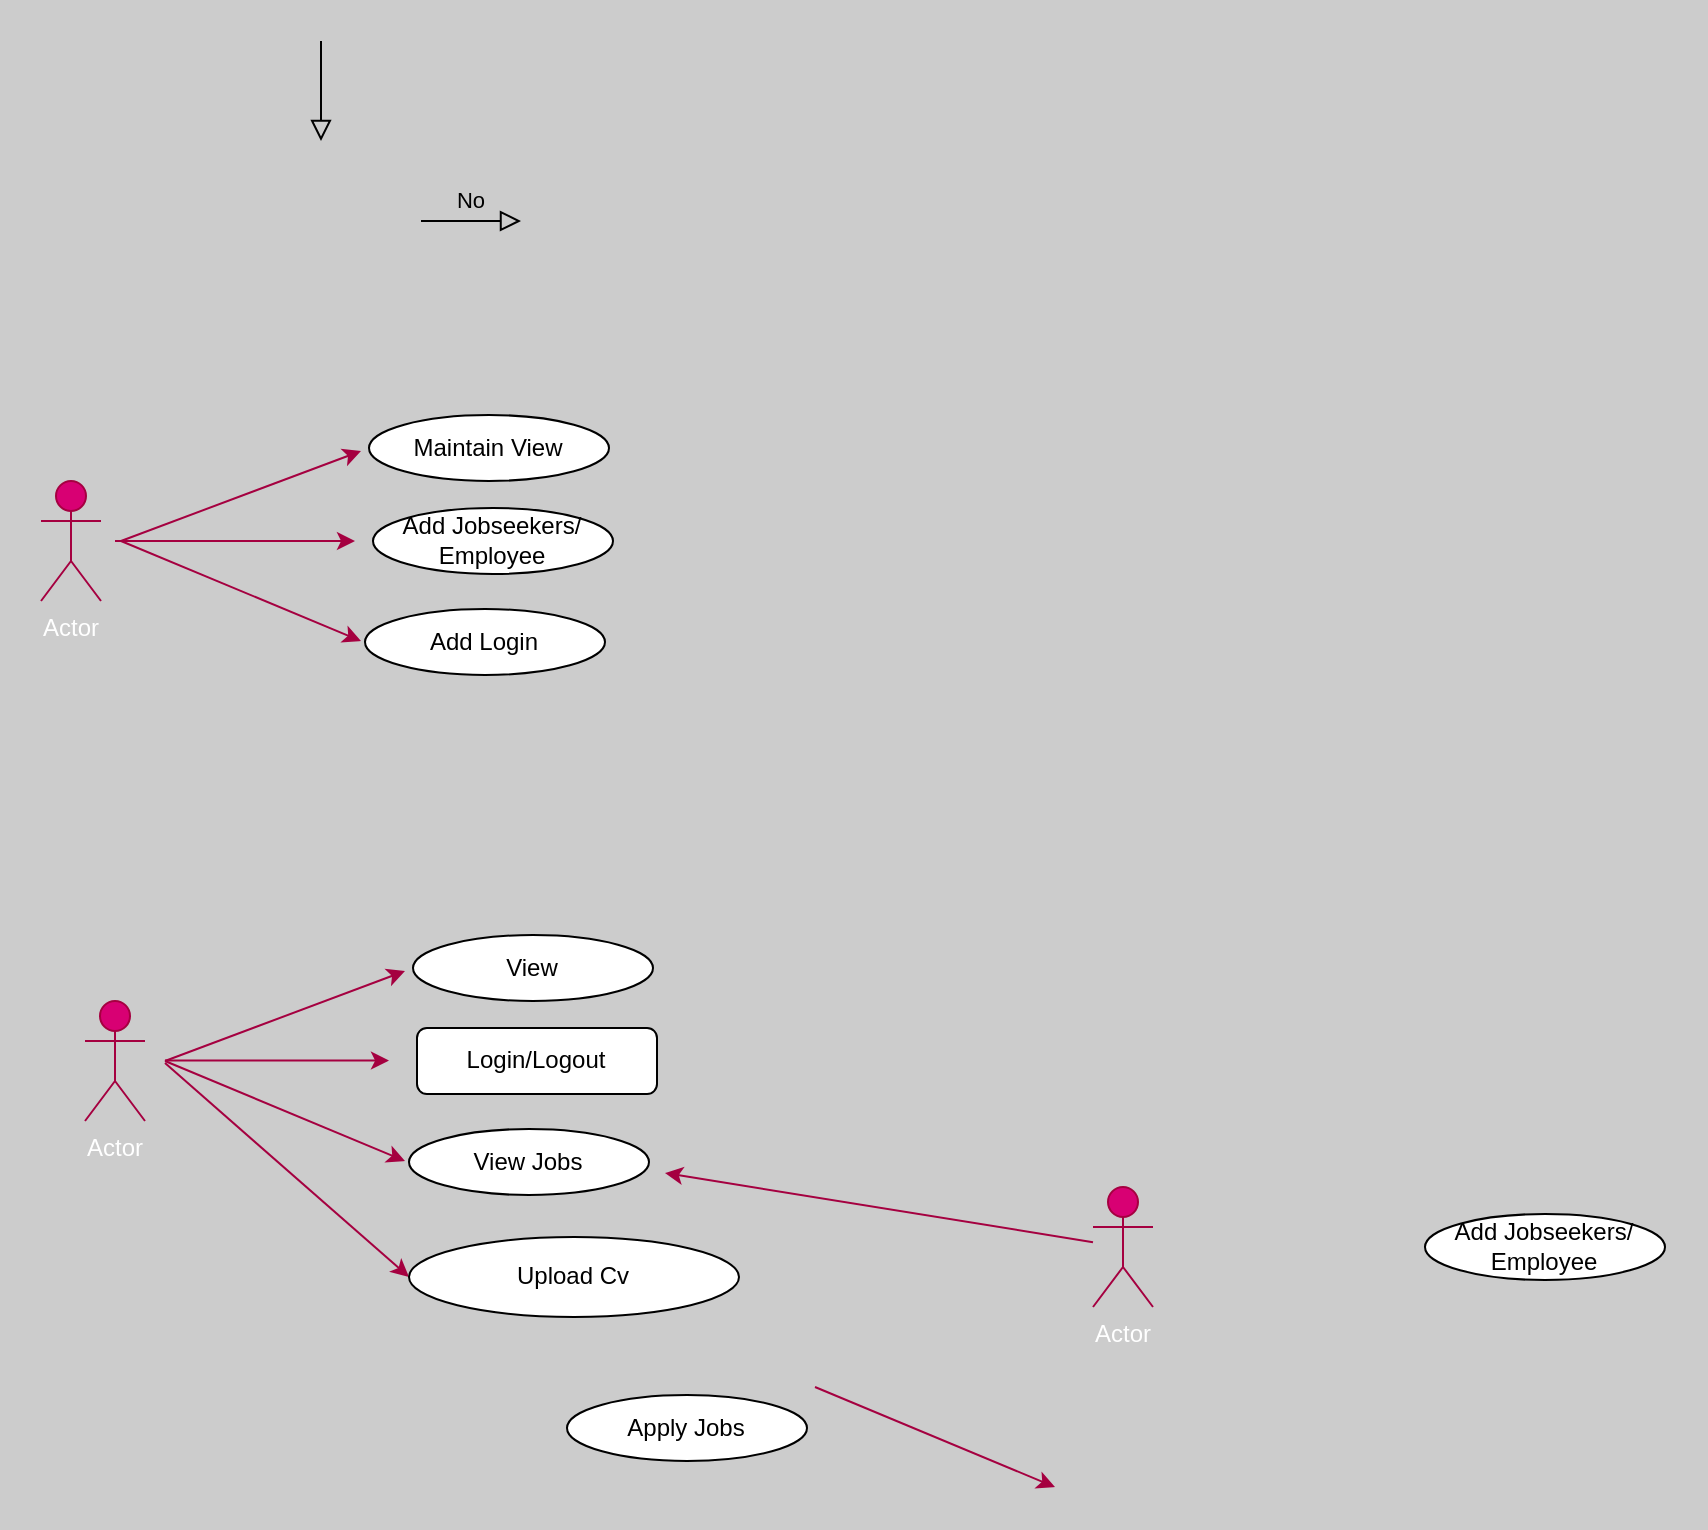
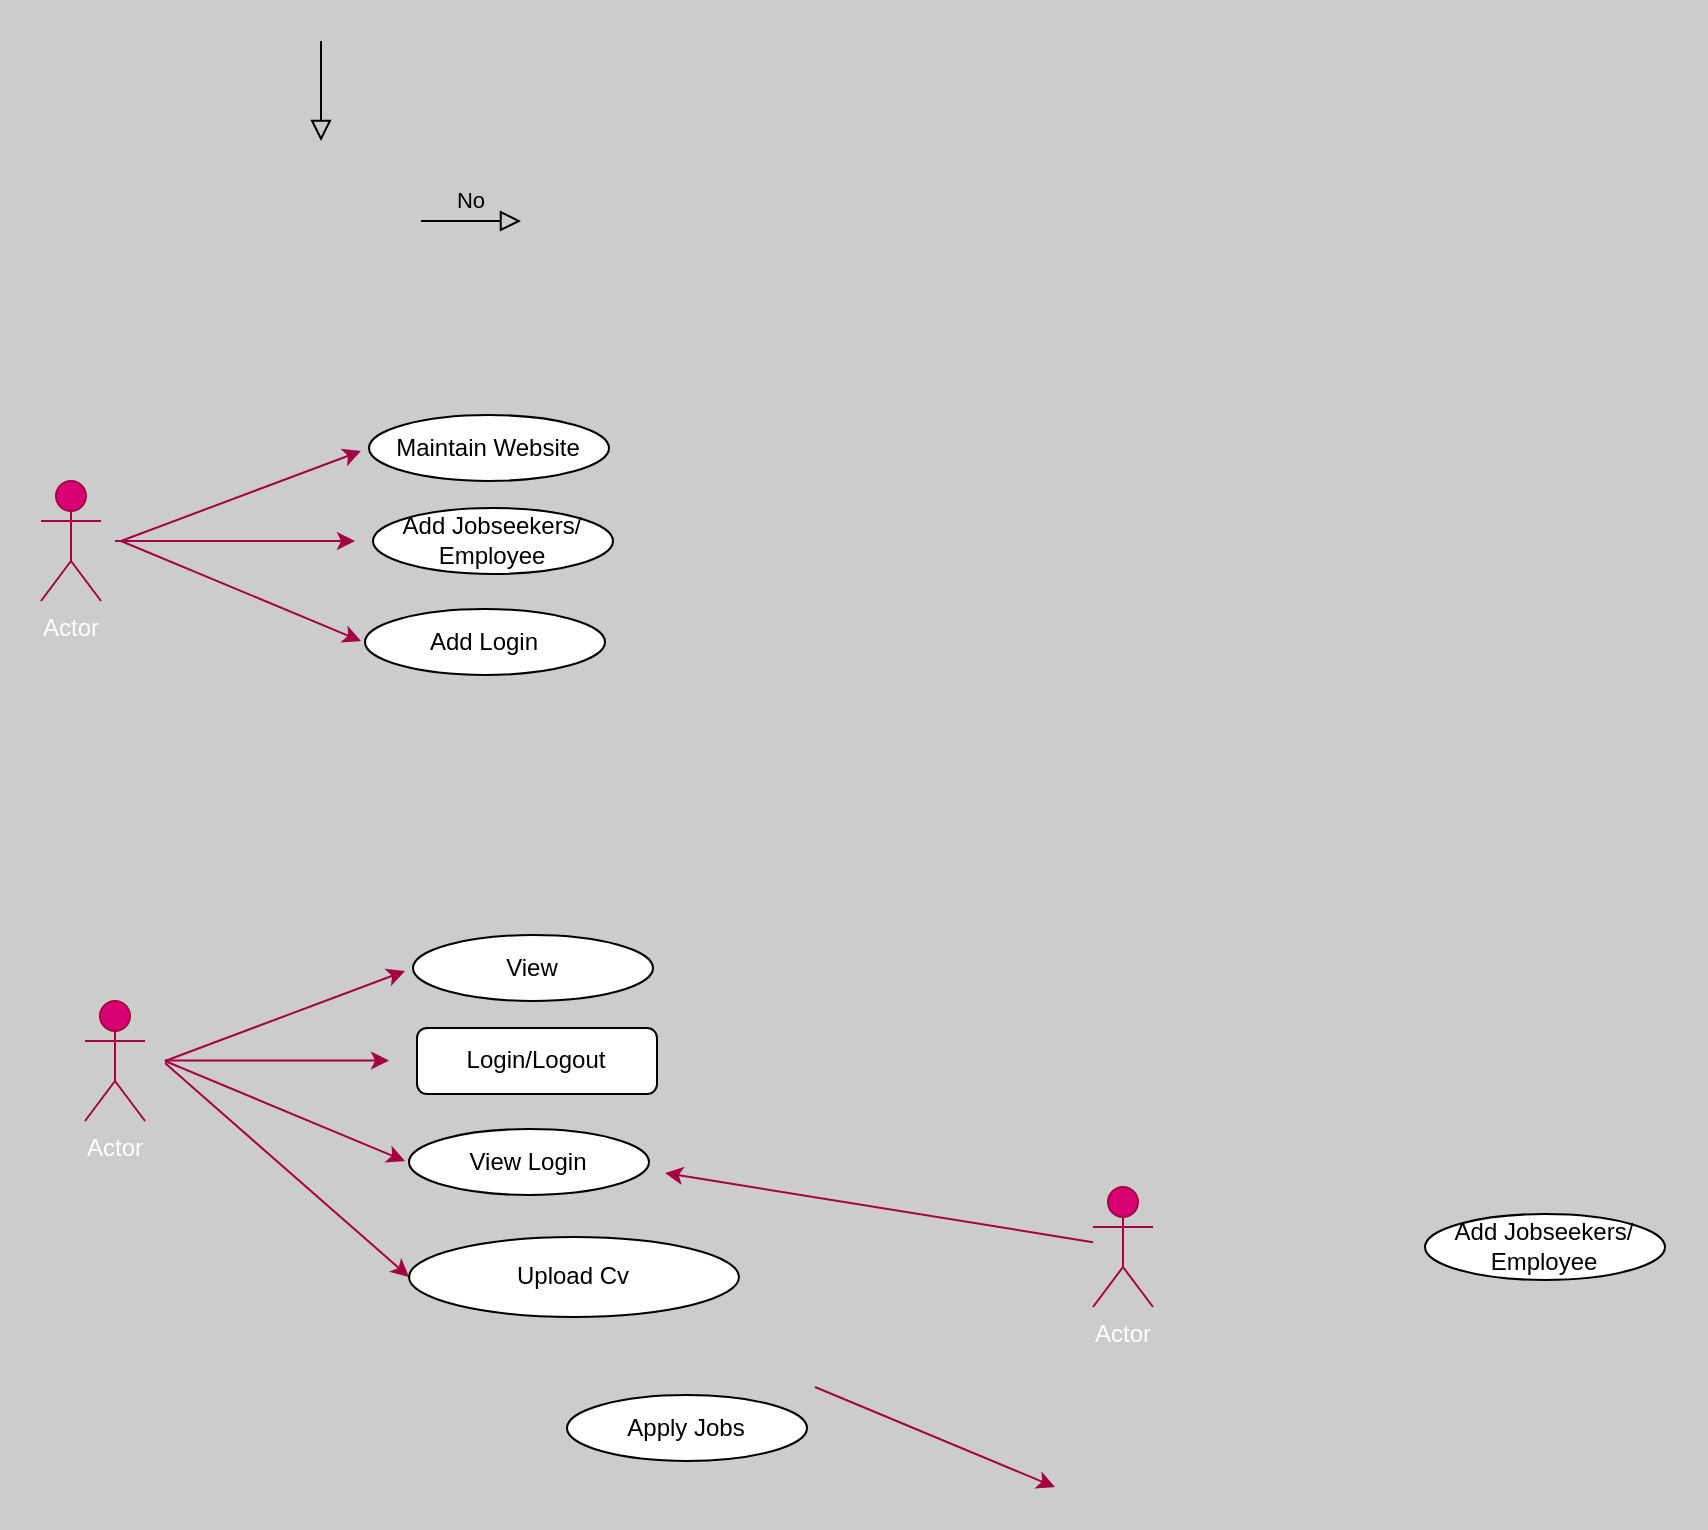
- <mxCell id="10" value="Maintain View" style="ellipse;whiteSpace=wrap;html=1;" vertex="1" parent="1"><mxGeometry x="184" y="207" width="120" height="33" as="geometry" /></mxCell>
+ <mxCell id="10" value="Maintain Website" style="ellipse;whiteSpace=wrap;html=1;" vertex="1" parent="1"><mxGeometry x="184" y="207" width="120" height="33" as="geometry" /></mxCell>
- <mxCell id="15" value="View Jobs" style="ellipse;whiteSpace=wrap;html=1;" vertex="1" parent="1"><mxGeometry x="204" y="564" width="120" height="33" as="geometry" /></mxCell>
+ <mxCell id="15" value="View Login" style="ellipse;whiteSpace=wrap;html=1;" vertex="1" parent="1"><mxGeometry x="204" y="564" width="120" height="33" as="geometry" /></mxCell>
